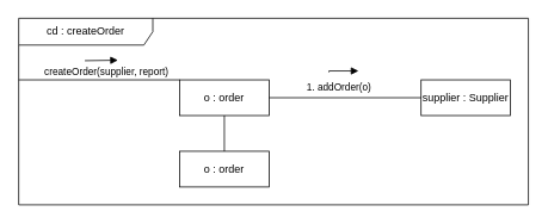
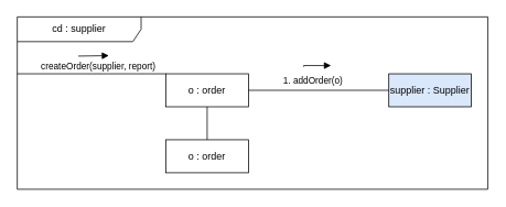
- <mxCell id="2" value="cd : createOrder" style="shape=umlFrame;whiteSpace=wrap;html=1;pointerEvents=0;width=150;height=30;" vertex="1" parent="1"><mxGeometry x="20" y="20" width="570" height="209" as="geometry" /></mxCell>
+ <mxCell id="2" value="cd : supplier" style="shape=umlFrame;whiteSpace=wrap;html=1;pointerEvents=0;width=150;height=30;" vertex="1" parent="1"><mxGeometry x="20" y="20" width="570" height="209" as="geometry" /></mxCell>
- <mxCell id="7" value="supplier : Supplier" style="html=1;whiteSpace=wrap;" vertex="1" parent="1"><mxGeometry x="470" y="89" width="100" height="40" as="geometry" /></mxCell>
+ <mxCell id="7" value="supplier : Supplier" style="html=1;whiteSpace=wrap;fillColor=#dae8fc;" vertex="1" parent="1"><mxGeometry x="470" y="89" width="100" height="40" as="geometry" /></mxCell>
